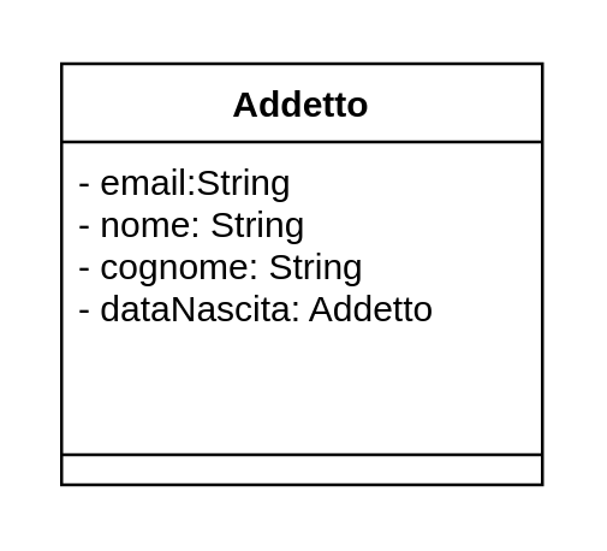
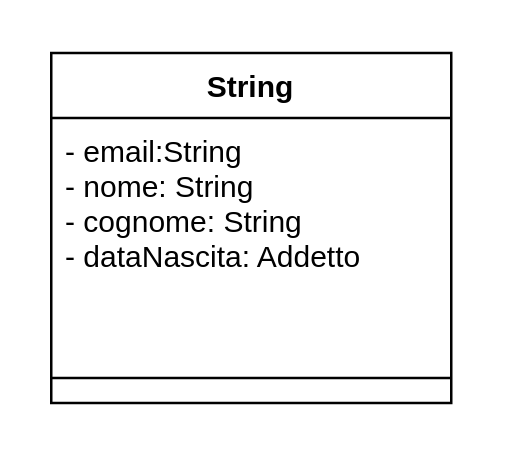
- <mxCell id="2" value="Addetto" style="swimlane;fontStyle=1;align=center;verticalAlign=top;childLayout=stackLayout;horizontal=1;startSize=26;horizontalStack=0;resizeParent=1;resizeParentMax=0;resizeLast=0;collapsible=1;marginBottom=0;" parent="1" vertex="1"><mxGeometry x="20" y="20.636" width="160" height="140" as="geometry" /></mxCell>
+ <mxCell id="2" value="String" style="swimlane;fontStyle=1;align=center;verticalAlign=top;childLayout=stackLayout;horizontal=1;startSize=26;horizontalStack=0;resizeParent=1;resizeParentMax=0;resizeLast=0;collapsible=1;marginBottom=0;" parent="1" vertex="1"><mxGeometry x="20" y="20.636" width="160" height="140" as="geometry" /></mxCell>
